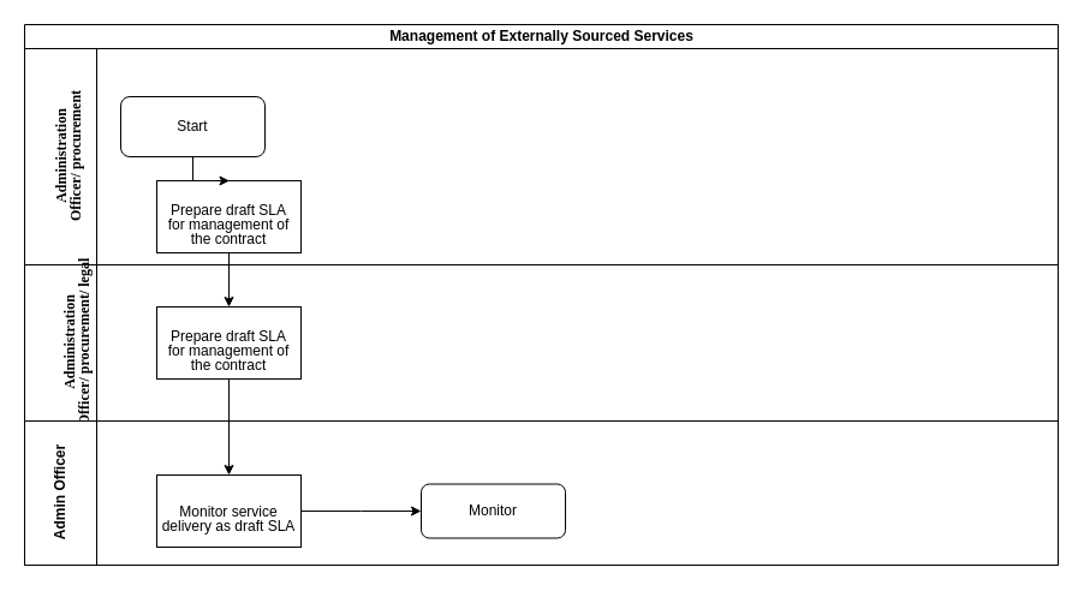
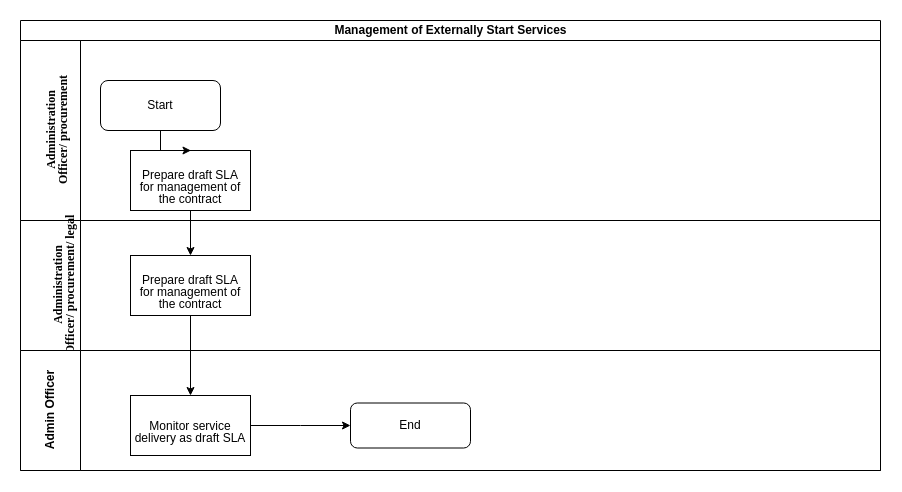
- <mxCell id="2" value="Management of Externally Sourced Services" style="swimlane;html=1;childLayout=stackLayout;resizeParent=1;resizeParentMax=0;horizontal=1;startSize=20;horizontalStack=0;" vertex="1" parent="1"><mxGeometry x="20" y="20" width="860" height="450" as="geometry" /></mxCell>
+ <mxCell id="2" value="Management of Externally Start Services" style="swimlane;html=1;childLayout=stackLayout;resizeParent=1;resizeParentMax=0;horizontal=1;startSize=20;horizontalStack=0;" vertex="1" parent="1"><mxGeometry x="20" y="20" width="860" height="450" as="geometry" /></mxCell>
- <mxCell id="10" value="Monitor" style="rounded=1;whiteSpace=wrap;html=1;" vertex="1" parent="8"><mxGeometry x="330" y="52.5" width="120" height="45" as="geometry" /></mxCell>
+ <mxCell id="10" value="End" style="rounded=1;whiteSpace=wrap;html=1;" vertex="1" parent="8"><mxGeometry x="330" y="52.5" width="120" height="45" as="geometry" /></mxCell>
